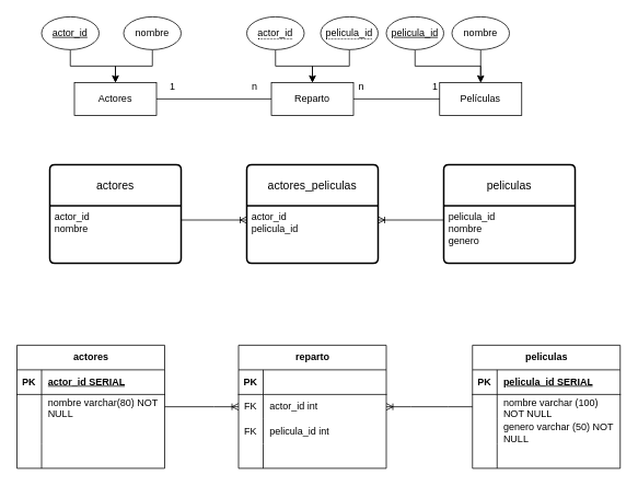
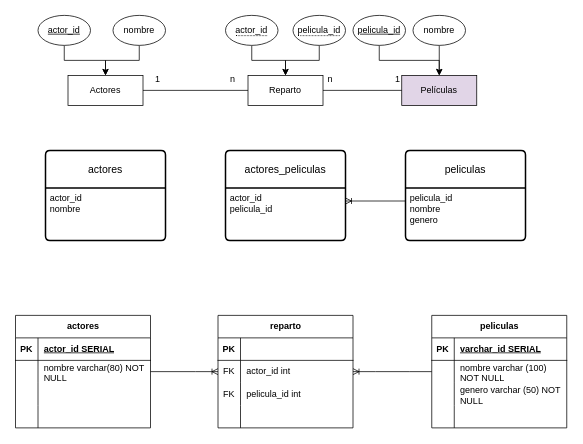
- <mxCell id="3" value="Películas" style="whiteSpace=wrap;html=1;align=center;" parent="1" vertex="1"><mxGeometry x="535" y="100" width="100" height="40" as="geometry" /></mxCell>
+ <mxCell id="3" value="Películas" style="whiteSpace=wrap;html=1;align=center;fillColor=#e1d5e7;" parent="1" vertex="1"><mxGeometry x="535" y="100" width="100" height="40" as="geometry" /></mxCell>
- <mxCell id="70" value="" style="edgeStyle=entityRelationEdgeStyle;fontSize=12;html=1;endArrow=ERoneToMany;rounded=0;exitX=1;exitY=0.25;exitDx=0;exitDy=0;entryX=0;entryY=0.25;entryDx=0;entryDy=0;" parent="1" source="65" target="67" edge="1"><mxGeometry width="100" height="100" relative="1" as="geometry"><mxPoint x="350" y="400" as="sourcePoint" /><mxPoint x="450" y="300" as="targetPoint" /></mxGeometry></mxCell>
- <mxCell id="52" value="pelicula_id SERIAL" style="shape=partialRectangle;connectable=0;fillColor=none;top=0;left=0;bottom=0;right=0;align=left;spacingLeft=6;fontStyle=5;overflow=hidden;whiteSpace=wrap;html=1;" parent="50" vertex="1"><mxGeometry x="30" width="150" height="30" as="geometry"><mxRectangle width="150" height="30" as="alternateBounds" /></mxGeometry></mxCell>
+ <mxCell id="52" value="varchar_id SERIAL" style="shape=partialRectangle;connectable=0;fillColor=none;top=0;left=0;bottom=0;right=0;align=left;spacingLeft=6;fontStyle=5;overflow=hidden;whiteSpace=wrap;html=1;" parent="50" vertex="1"><mxGeometry x="30" width="150" height="30" as="geometry"><mxRectangle width="150" height="30" as="alternateBounds" /></mxGeometry></mxCell>
